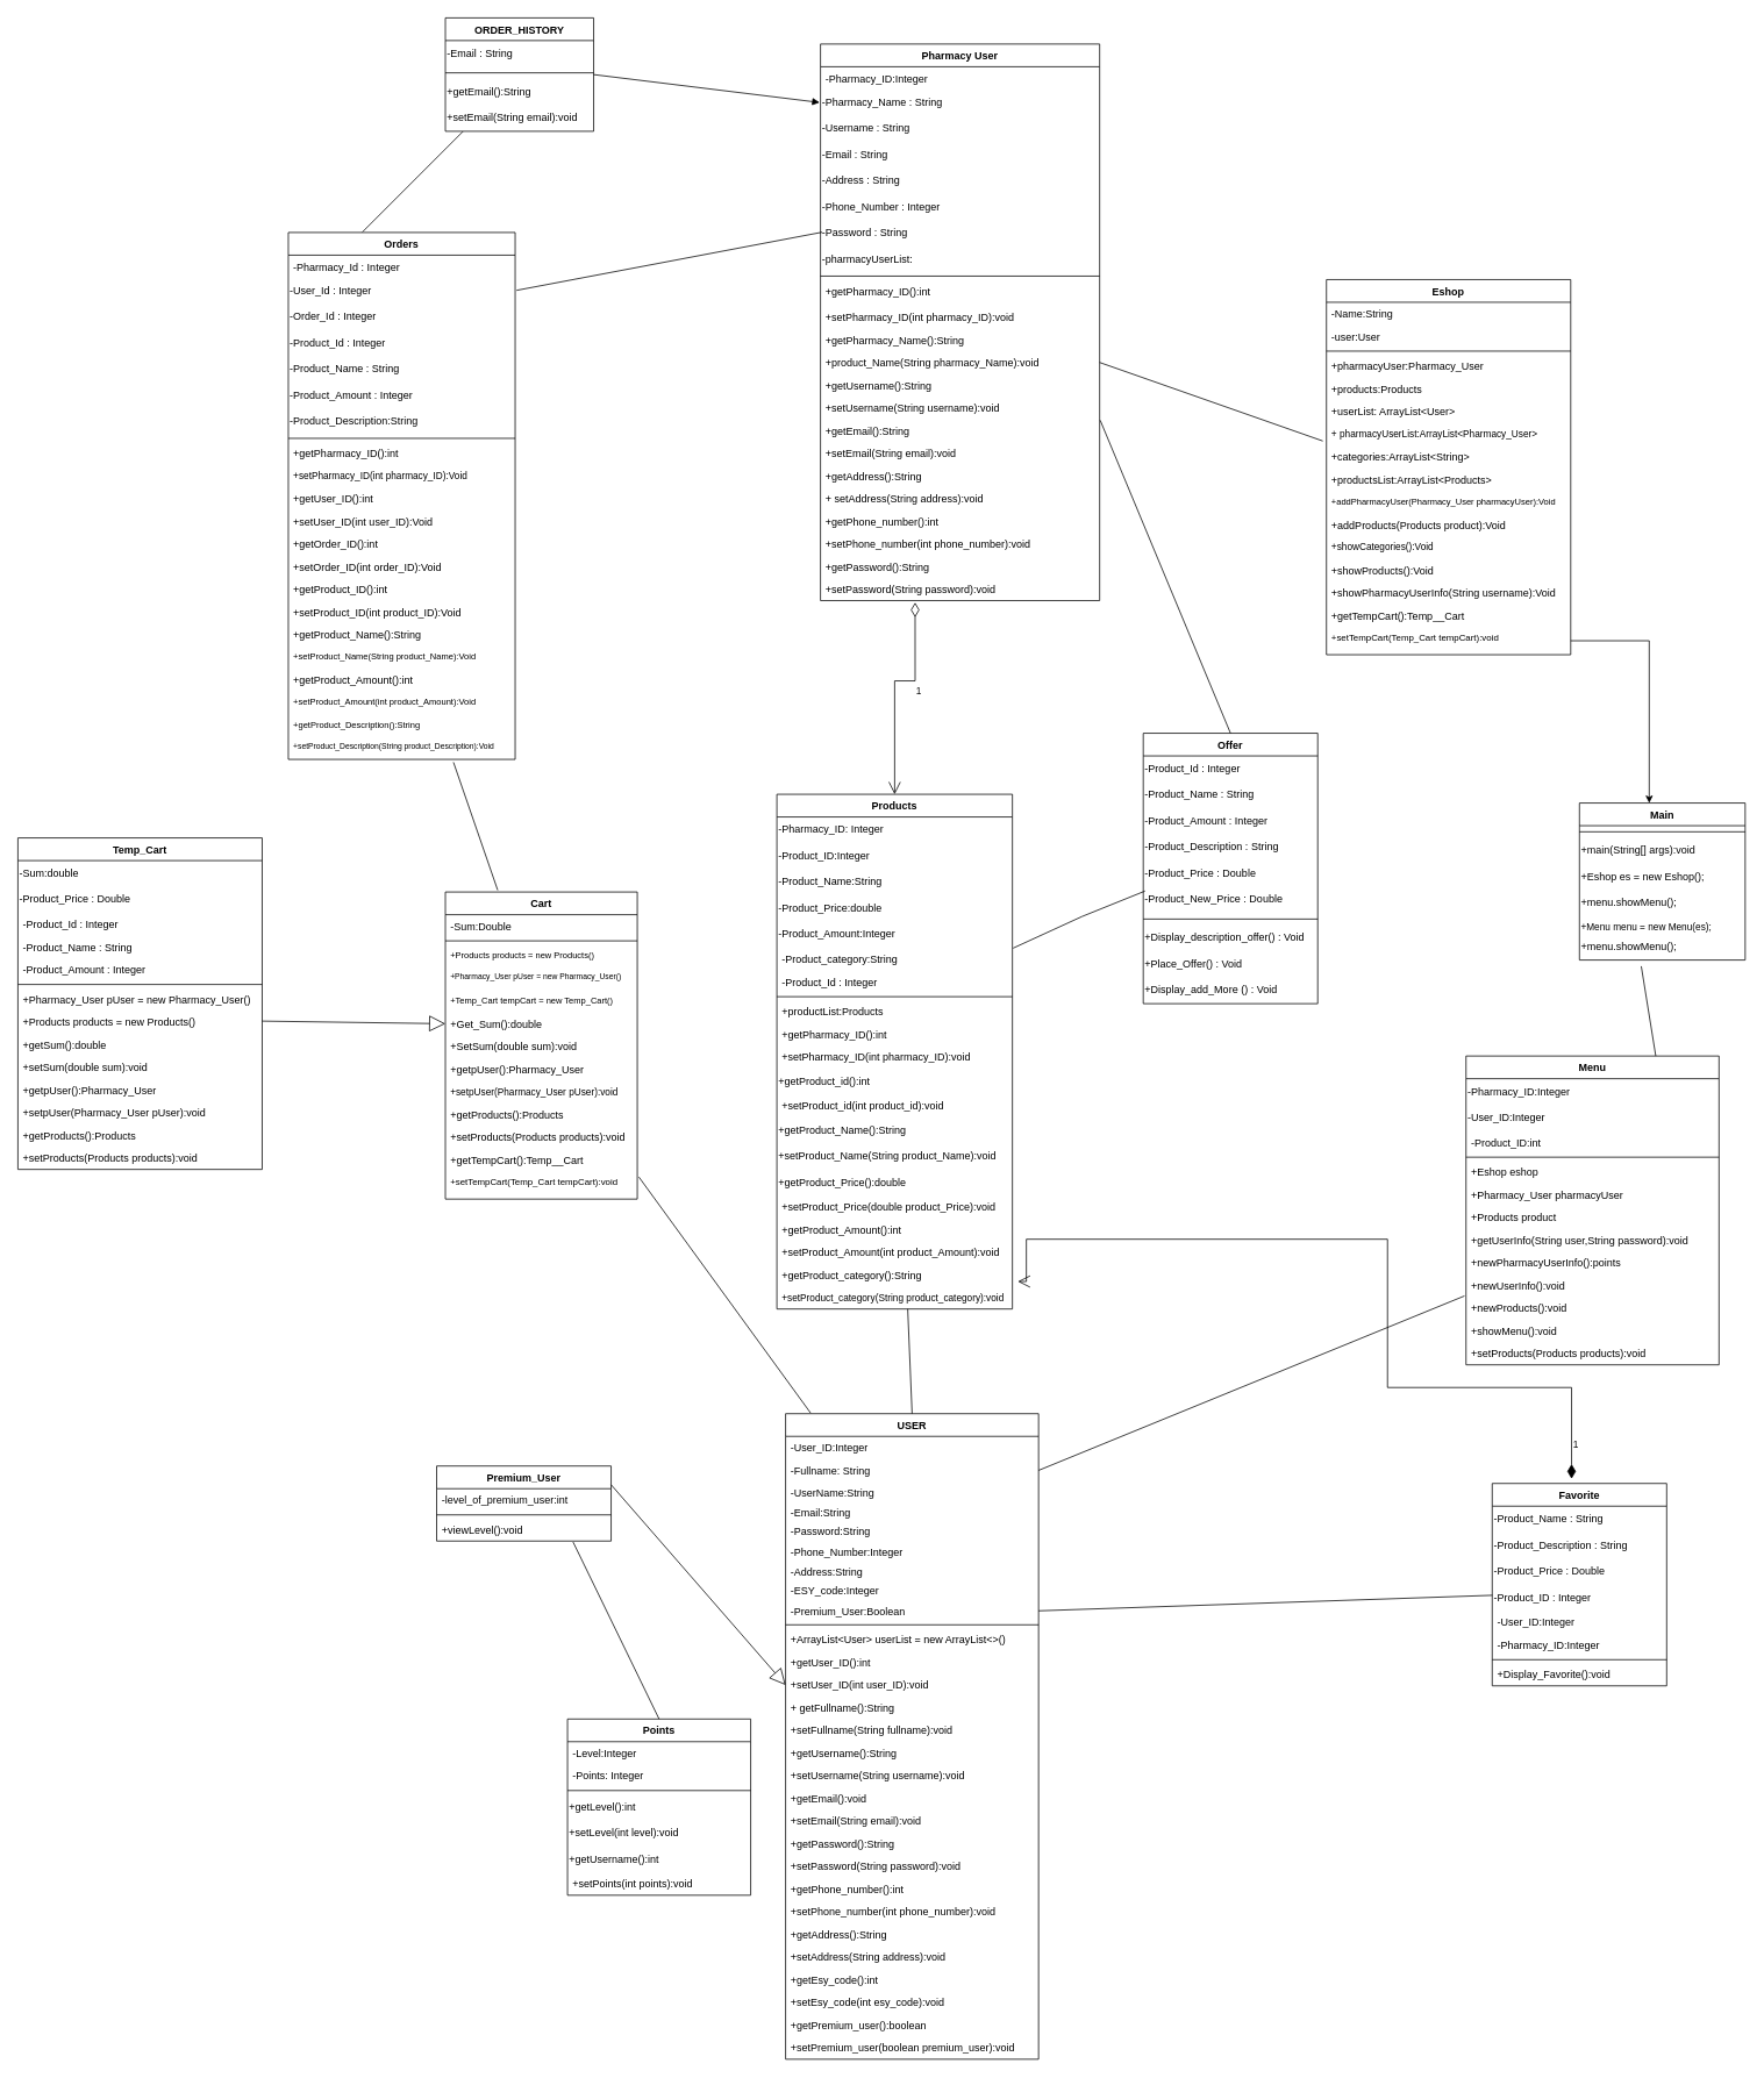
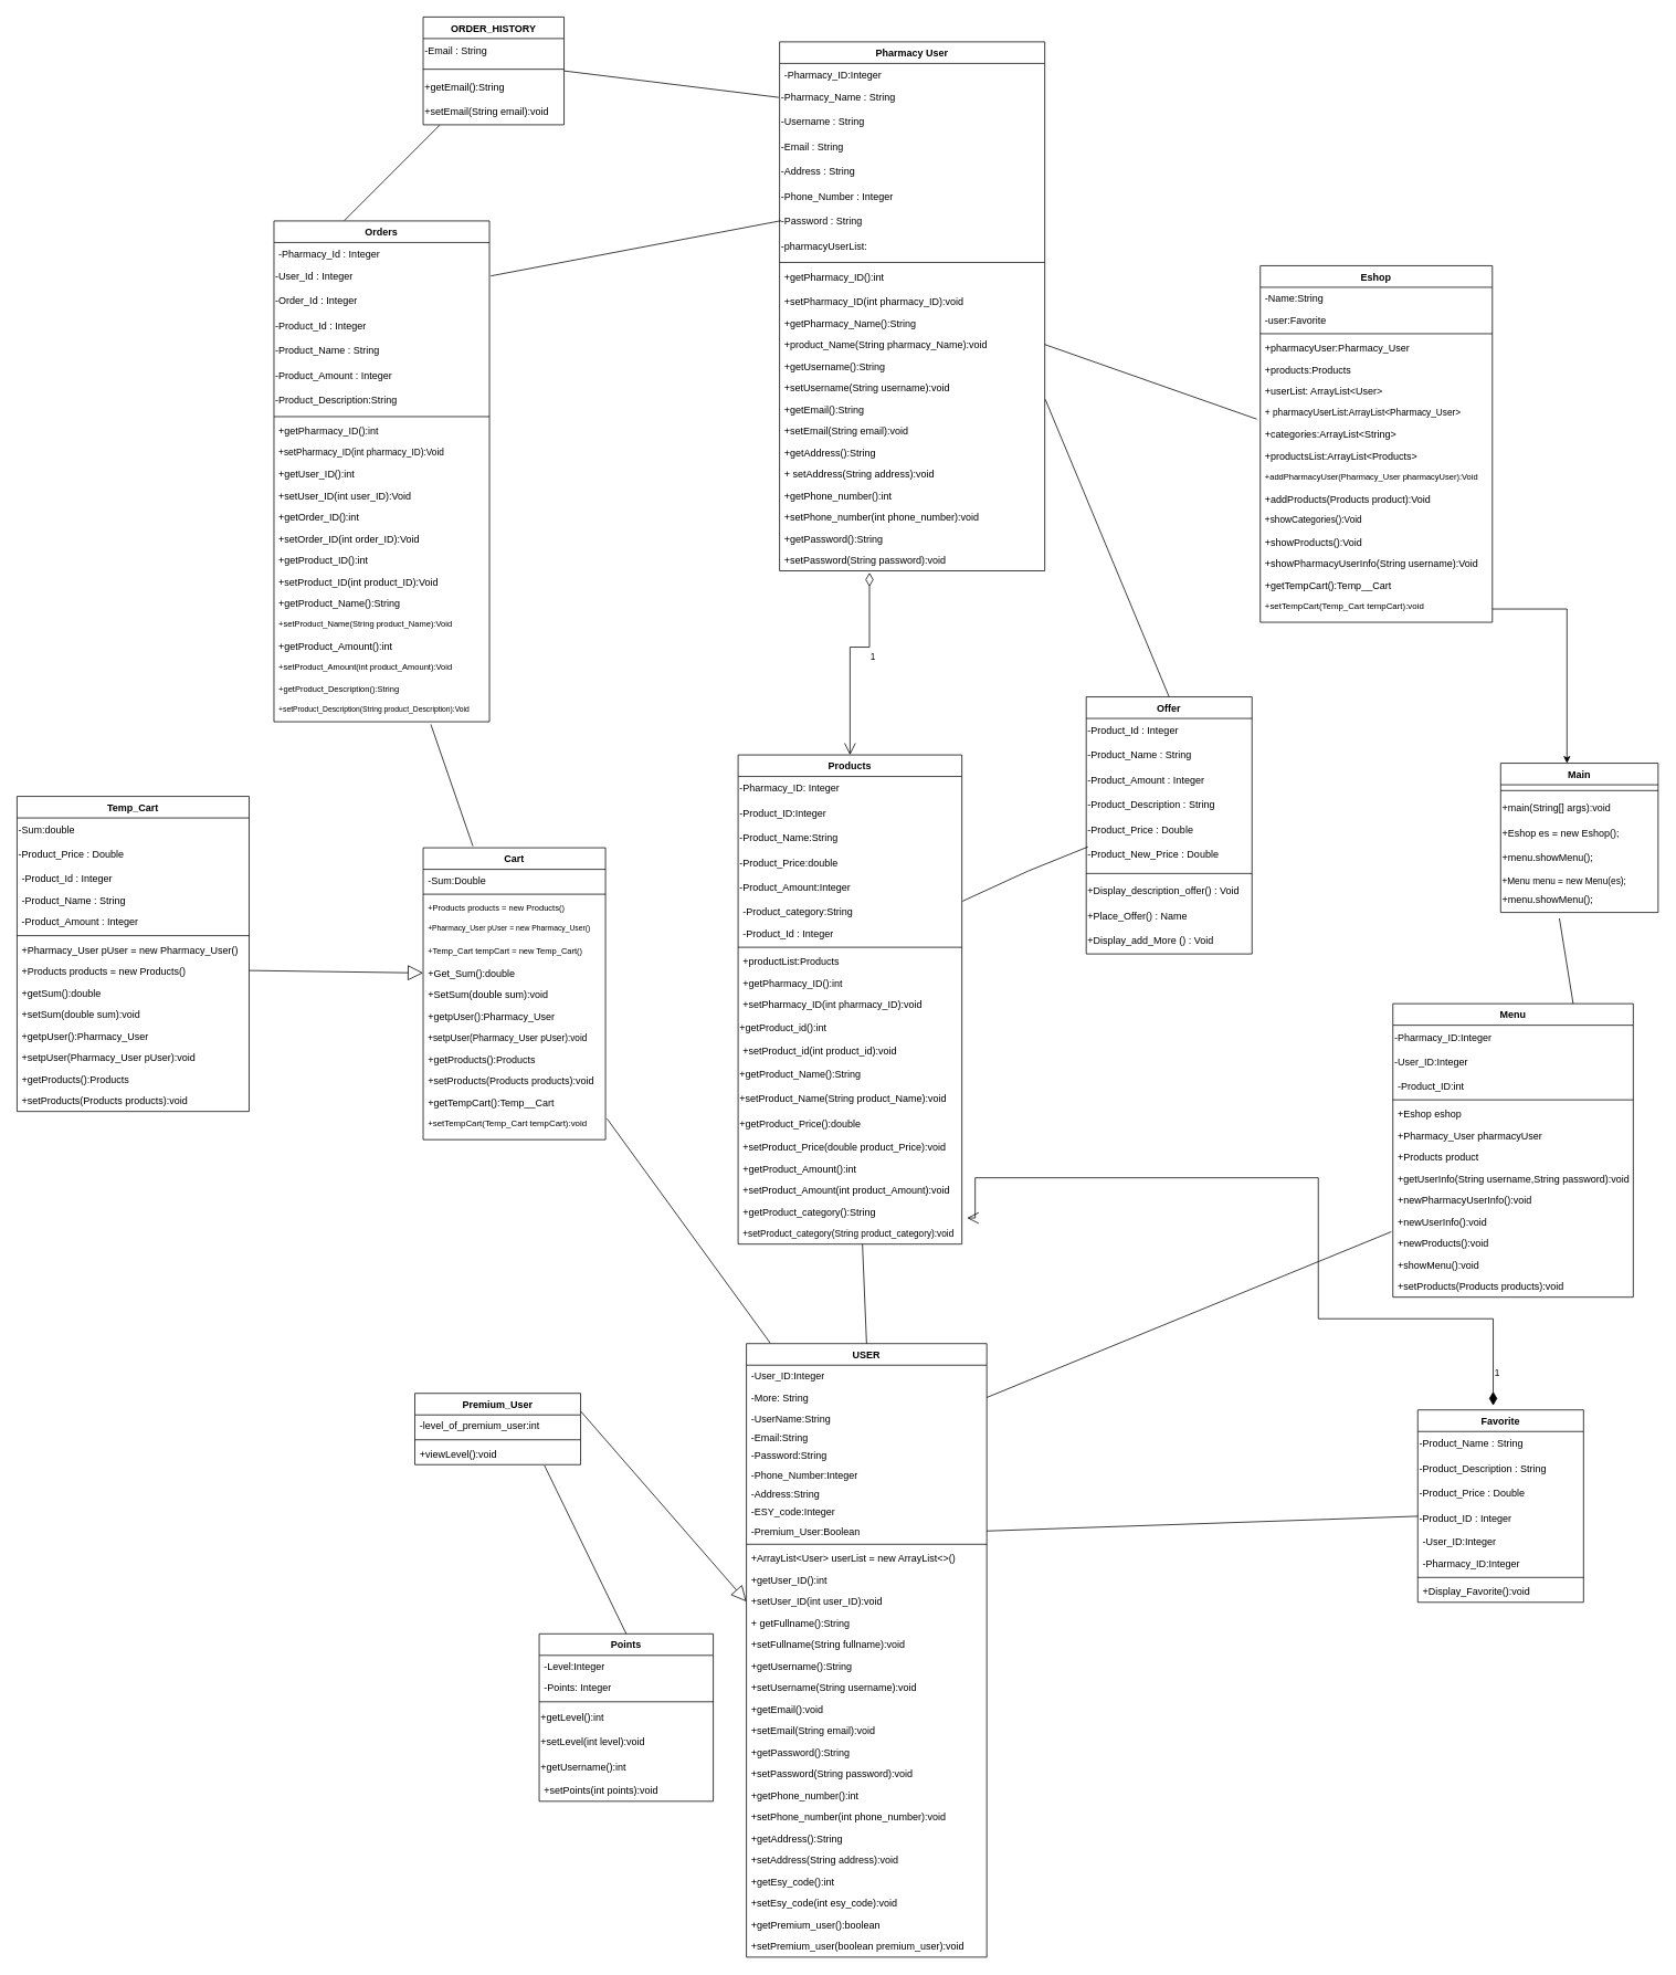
- <mxCell id="205" value="" style="endArrow=block;html=1;rounded=0;fontSize=11;exitX=1;exitY=0.5;exitDx=0;exitDy=0;entryX=-0.003;entryY=0.5;entryDx=0;entryDy=0;entryPerimeter=0;" edge="1" parent="1" source="133" target="69"><mxGeometry width="50" height="50" relative="1" as="geometry"><mxPoint x="1010" y="360" as="sourcePoint" /><mxPoint x="1060" y="310" as="targetPoint" /></mxGeometry></mxCell>
+ <mxCell id="205" value="" style="endArrow=none;html=1;rounded=0;fontSize=11;exitX=1;exitY=0.5;exitDx=0;exitDy=0;entryX=-0.003;entryY=0.5;entryDx=0;entryDy=0;entryPerimeter=0;" edge="1" parent="1" source="133" target="69"><mxGeometry width="50" height="50" relative="1" as="geometry"><mxPoint x="1010" y="360" as="sourcePoint" /><mxPoint x="1060" y="310" as="targetPoint" /></mxGeometry></mxCell>
- <mxCell id="140" value="-user:User" style="text;align=left;verticalAlign=top;spacingLeft=4;spacingRight=4;overflow=hidden;rotatable=0;points=[[0,0.5],[1,0.5]];portConstraint=eastwest;" vertex="1" parent="138"><mxGeometry y="52" width="280" height="26" as="geometry" /></mxCell>
+ <mxCell id="140" value="-user:Favorite" style="text;align=left;verticalAlign=top;spacingLeft=4;spacingRight=4;overflow=hidden;rotatable=0;points=[[0,0.5],[1,0.5]];portConstraint=eastwest;" vertex="1" parent="138"><mxGeometry y="52" width="280" height="26" as="geometry" /></mxCell>
- <mxCell id="123" value="+Place_Offer() : Void" style="text;html=1;align=left;verticalAlign=middle;resizable=0;points=[];autosize=1;strokeColor=none;fillColor=none;" parent="114" vertex="1"><mxGeometry y="250" width="200" height="30" as="geometry" /></mxCell>
+ <mxCell id="123" value="+Place_Offer() : Name" style="text;html=1;align=left;verticalAlign=middle;resizable=0;points=[];autosize=1;strokeColor=none;fillColor=none;" parent="114" vertex="1"><mxGeometry y="250" width="200" height="30" as="geometry" /></mxCell>
- <mxCell id="192" value="+getUserInfo(String user,String password):void" style="text;align=left;verticalAlign=top;spacingLeft=4;spacingRight=4;overflow=hidden;rotatable=0;points=[[0,0.5],[1,0.5]];portConstraint=eastwest;" vertex="1" parent="184"><mxGeometry y="198" width="290" height="26" as="geometry" /></mxCell>
+ <mxCell id="192" value="+getUserInfo(String username,String password):void" style="text;align=left;verticalAlign=top;spacingLeft=4;spacingRight=4;overflow=hidden;rotatable=0;points=[[0,0.5],[1,0.5]];portConstraint=eastwest;" vertex="1" parent="184"><mxGeometry y="198" width="290" height="26" as="geometry" /></mxCell>
- <mxCell id="193" value="+newPharmacyUserInfo():points" style="text;align=left;verticalAlign=top;spacingLeft=4;spacingRight=4;overflow=hidden;rotatable=0;points=[[0,0.5],[1,0.5]];portConstraint=eastwest;" vertex="1" parent="184"><mxGeometry y="224" width="290" height="26" as="geometry" /></mxCell>
+ <mxCell id="193" value="+newPharmacyUserInfo():void" style="text;align=left;verticalAlign=top;spacingLeft=4;spacingRight=4;overflow=hidden;rotatable=0;points=[[0,0.5],[1,0.5]];portConstraint=eastwest;" vertex="1" parent="184"><mxGeometry y="224" width="290" height="26" as="geometry" /></mxCell>
- <mxCell id="4" value="-Fullname: String" style="text;align=left;verticalAlign=top;spacingLeft=4;spacingRight=4;overflow=hidden;rotatable=0;points=[[0,0.5],[1,0.5]];portConstraint=eastwest;" parent="2" vertex="1"><mxGeometry y="52" width="290" height="26" as="geometry" /></mxCell>
+ <mxCell id="4" value="-More: String" style="text;align=left;verticalAlign=top;spacingLeft=4;spacingRight=4;overflow=hidden;rotatable=0;points=[[0,0.5],[1,0.5]];portConstraint=eastwest;" parent="2" vertex="1"><mxGeometry y="52" width="290" height="26" as="geometry" /></mxCell>
